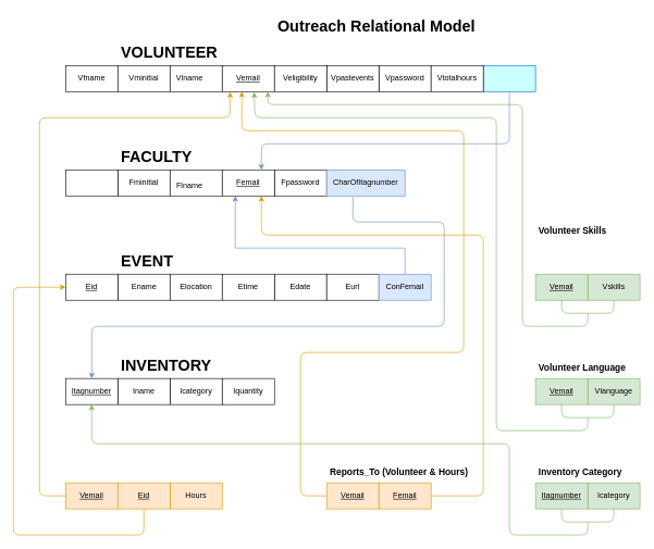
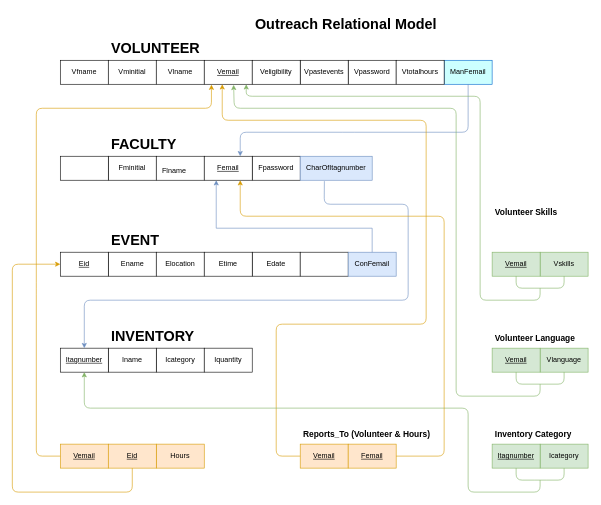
- <mxCell id="15" value="Vlname" style="text;html=1;strokeColor=none;fillColor=none;align=center;verticalAlign=middle;whiteSpace=wrap;rounded=0;" parent="1" vertex="1"><mxGeometry x="270" y="110" width="40" height="20" as="geometry" /></mxCell>
+ <mxCell id="15" value="Vlname" style="text;html=1;strokeColor=none;fillColor=none;align=center;verticalAlign=middle;whiteSpace=wrap;rounded=0;" parent="1" vertex="1"><mxGeometry x="280" y="110" width="40" height="20" as="geometry" /></mxCell>
+ <mxCell id="52" value="ManFemail" style="text;html=1;strokeColor=none;fillColor=none;align=center;verticalAlign=middle;whiteSpace=wrap;rounded=0;" parent="1" vertex="1"><mxGeometry x="760" y="110" width="40" height="20" as="geometry" /></mxCell>
- <mxCell id="51" value="Eurl" style="text;html=1;strokeColor=none;fillColor=none;align=center;verticalAlign=middle;whiteSpace=wrap;rounded=0;" parent="1" vertex="1"><mxGeometry x="520" y="430" width="40" height="20" as="geometry" /></mxCell>
